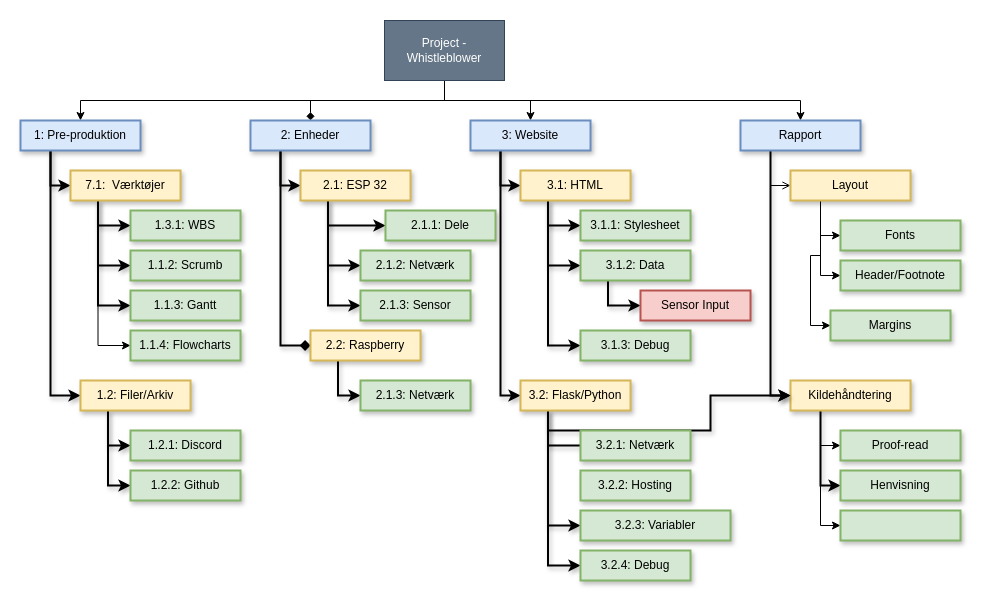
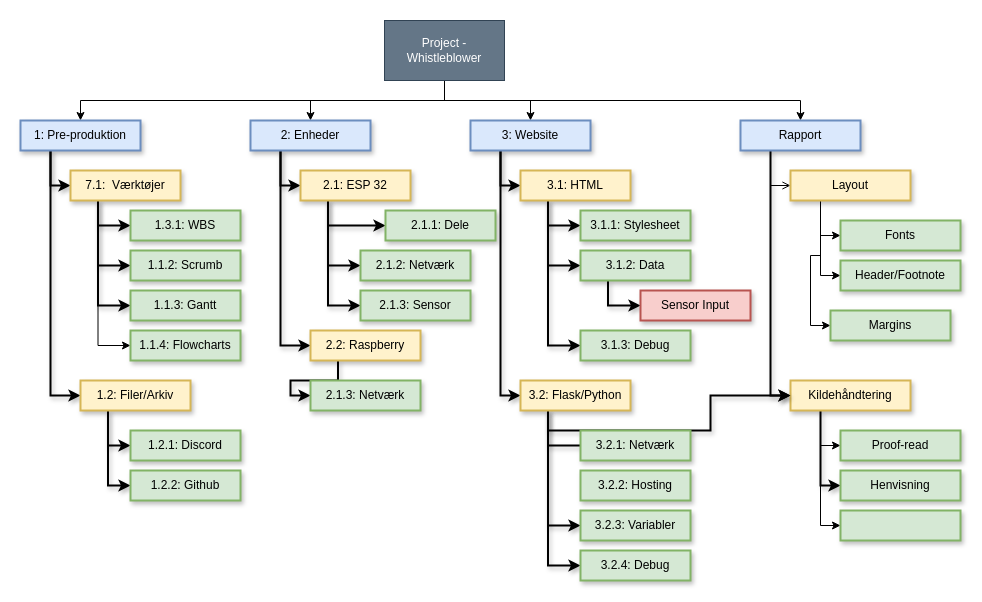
- <mxCell id="3" style="edgeStyle=orthogonalEdgeStyle;rounded=0;orthogonalLoop=1;jettySize=auto;html=1;exitX=0.5;exitY=1;exitDx=0;exitDy=0;entryX=0.5;entryY=0;entryDx=0;entryDy=0;endArrow=diamond;" edge="1" parent="1" source="6" target="15"><mxGeometry relative="1" as="geometry" /></mxCell>
+ <mxCell id="3" style="edgeStyle=orthogonalEdgeStyle;rounded=0;orthogonalLoop=1;jettySize=auto;html=1;exitX=0.5;exitY=1;exitDx=0;exitDy=0;entryX=0.5;entryY=0;entryDx=0;entryDy=0;" edge="1" parent="1" source="6" target="15"><mxGeometry relative="1" as="geometry" /></mxCell>
- <mxCell id="14" style="edgeStyle=orthogonalEdgeStyle;rounded=0;orthogonalLoop=1;jettySize=auto;html=1;exitX=0.25;exitY=1;exitDx=0;exitDy=0;entryX=0;entryY=0.5;entryDx=0;entryDy=0;strokeWidth=2;shadow=1;endArrow=diamond;" edge="1" parent="1" source="15" target="42"><mxGeometry relative="1" as="geometry" /></mxCell>
+ <mxCell id="14" style="edgeStyle=orthogonalEdgeStyle;rounded=0;orthogonalLoop=1;jettySize=auto;html=1;exitX=0.25;exitY=1;exitDx=0;exitDy=0;entryX=0;entryY=0.5;entryDx=0;entryDy=0;strokeWidth=2;shadow=1;" edge="1" parent="1" source="15" target="42"><mxGeometry relative="1" as="geometry" /></mxCell>
- <mxCell id="44" value="2.1.3: Netværk" style="rounded=0;whiteSpace=wrap;html=1;fillColor=#d5e8d4;strokeColor=#82b366;strokeWidth=2;shadow=1;" vertex="1" parent="1"><mxGeometry x="360" y="380" width="110" height="30" as="geometry" /></mxCell>
+ <mxCell id="44" value="2.1.3: Netværk" style="rounded=0;whiteSpace=wrap;html=1;fillColor=#d5e8d4;strokeColor=#82b366;strokeWidth=2;shadow=1;" vertex="1" parent="1"><mxGeometry x="310" y="380" width="110" height="30" as="geometry" /></mxCell>
- <mxCell id="61" value="3.2.3: Variabler" style="rounded=0;whiteSpace=wrap;html=1;fillColor=#d5e8d4;strokeColor=#82b366;strokeWidth=2;shadow=1;" vertex="1" parent="1"><mxGeometry x="580" y="510" width="150" height="30" as="geometry" /></mxCell>
+ <mxCell id="61" value="3.2.3: Variabler" style="rounded=0;whiteSpace=wrap;html=1;fillColor=#d5e8d4;strokeColor=#82b366;strokeWidth=2;shadow=1;" vertex="1" parent="1"><mxGeometry x="580" y="510" width="110" height="30" as="geometry" /></mxCell>
